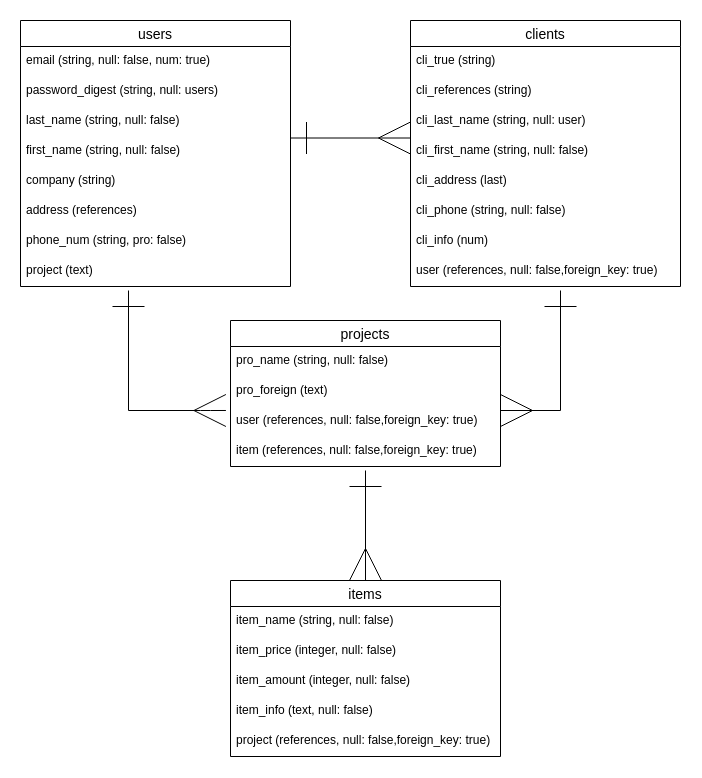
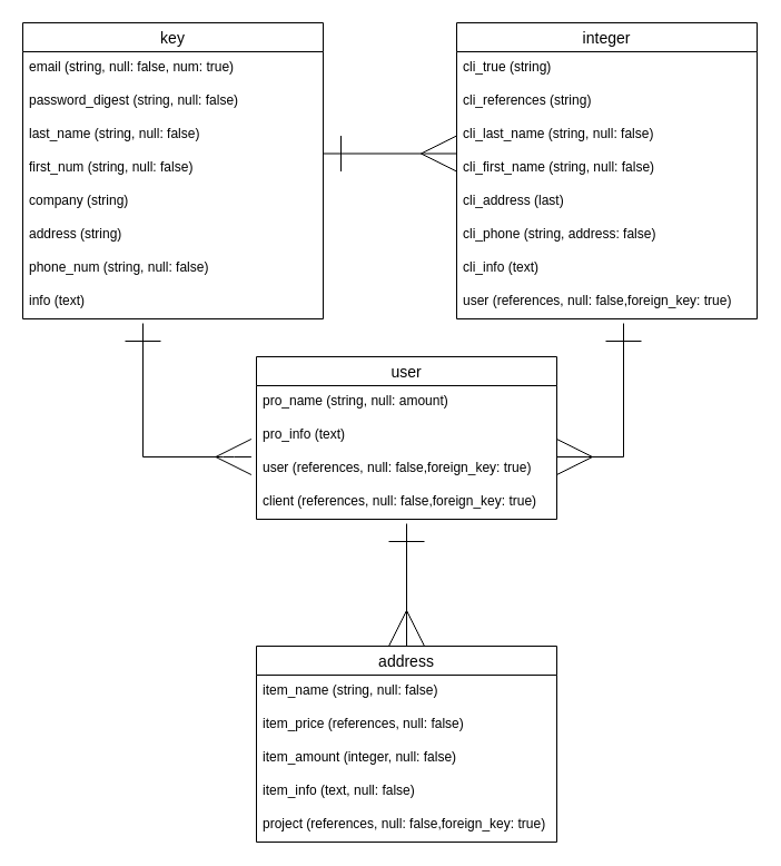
- <mxCell id="2" value="users" style="swimlane;fontStyle=0;childLayout=stackLayout;horizontal=1;startSize=26;horizontalStack=0;resizeParent=1;resizeParentMax=0;resizeLast=0;collapsible=1;marginBottom=0;align=center;fontSize=14;" parent="1" vertex="1"><mxGeometry x="20" y="20" width="270" height="266" as="geometry"><mxRectangle x="70" y="170" width="70" height="26" as="alternateBounds" /></mxGeometry></mxCell>
+ <mxCell id="2" value="key" style="swimlane;fontStyle=0;childLayout=stackLayout;horizontal=1;startSize=26;horizontalStack=0;resizeParent=1;resizeParentMax=0;resizeLast=0;collapsible=1;marginBottom=0;align=center;fontSize=14;" parent="1" vertex="1"><mxGeometry x="20" y="20" width="270" height="266" as="geometry"><mxRectangle x="70" y="170" width="70" height="26" as="alternateBounds" /></mxGeometry></mxCell>
- <mxCell id="11" value="clients" style="swimlane;fontStyle=0;childLayout=stackLayout;horizontal=1;startSize=26;horizontalStack=0;resizeParent=1;resizeParentMax=0;resizeLast=0;collapsible=1;marginBottom=0;align=center;fontSize=14;" parent="1" vertex="1"><mxGeometry x="410" y="20" width="270" height="266" as="geometry"><mxRectangle x="70" y="170" width="70" height="26" as="alternateBounds" /></mxGeometry></mxCell>
+ <mxCell id="11" value="integer" style="swimlane;fontStyle=0;childLayout=stackLayout;horizontal=1;startSize=26;horizontalStack=0;resizeParent=1;resizeParentMax=0;resizeLast=0;collapsible=1;marginBottom=0;align=center;fontSize=14;" parent="1" vertex="1"><mxGeometry x="410" y="20" width="270" height="266" as="geometry"><mxRectangle x="70" y="170" width="70" height="26" as="alternateBounds" /></mxGeometry></mxCell>
- <mxCell id="4" value="password_digest (string, null: users)" style="text;strokeColor=none;fillColor=none;spacingLeft=4;spacingRight=4;overflow=hidden;rotatable=0;points=[[0,0.5],[1,0.5]];portConstraint=eastwest;fontSize=12;" parent="2" vertex="1"><mxGeometry y="56" width="270" height="30" as="geometry" /></mxCell>
+ <mxCell id="4" value="password_digest (string, null: false)" style="text;strokeColor=none;fillColor=none;spacingLeft=4;spacingRight=4;overflow=hidden;rotatable=0;points=[[0,0.5],[1,0.5]];portConstraint=eastwest;fontSize=12;" parent="2" vertex="1"><mxGeometry y="56" width="270" height="30" as="geometry" /></mxCell>
- <mxCell id="14" value="cli_last_name (string, null: user)&#10;" style="text;strokeColor=none;fillColor=none;spacingLeft=4;spacingRight=4;overflow=hidden;rotatable=0;points=[[0,0.5],[1,0.5]];portConstraint=eastwest;fontSize=12;" parent="11" vertex="1"><mxGeometry y="86" width="270" height="30" as="geometry" /></mxCell>
+ <mxCell id="14" value="cli_last_name (string, null: false)&#10;" style="text;strokeColor=none;fillColor=none;spacingLeft=4;spacingRight=4;overflow=hidden;rotatable=0;points=[[0,0.5],[1,0.5]];portConstraint=eastwest;fontSize=12;" parent="11" vertex="1"><mxGeometry y="86" width="270" height="30" as="geometry" /></mxCell>
- <mxCell id="6" value="first_name (string, null: false)" style="text;strokeColor=none;fillColor=none;spacingLeft=4;spacingRight=4;overflow=hidden;rotatable=0;points=[[0,0.5],[1,0.5]];portConstraint=eastwest;fontSize=12;" parent="2" vertex="1"><mxGeometry y="116" width="270" height="30" as="geometry" /></mxCell>
+ <mxCell id="6" value="first_num (string, null: false)" style="text;strokeColor=none;fillColor=none;spacingLeft=4;spacingRight=4;overflow=hidden;rotatable=0;points=[[0,0.5],[1,0.5]];portConstraint=eastwest;fontSize=12;" parent="2" vertex="1"><mxGeometry y="116" width="270" height="30" as="geometry" /></mxCell>
- <mxCell id="8" value="address (references)" style="text;strokeColor=none;fillColor=none;spacingLeft=4;spacingRight=4;overflow=hidden;rotatable=0;points=[[0,0.5],[1,0.5]];portConstraint=eastwest;fontSize=12;" parent="2" vertex="1"><mxGeometry y="176" width="270" height="30" as="geometry" /></mxCell>
+ <mxCell id="8" value="address (string)" style="text;strokeColor=none;fillColor=none;spacingLeft=4;spacingRight=4;overflow=hidden;rotatable=0;points=[[0,0.5],[1,0.5]];portConstraint=eastwest;fontSize=12;" parent="2" vertex="1"><mxGeometry y="176" width="270" height="30" as="geometry" /></mxCell>
- <mxCell id="17" value="cli_phone (string, null: false)" style="text;strokeColor=none;fillColor=none;spacingLeft=4;spacingRight=4;overflow=hidden;rotatable=0;points=[[0,0.5],[1,0.5]];portConstraint=eastwest;fontSize=12;" parent="11" vertex="1"><mxGeometry y="176" width="270" height="30" as="geometry" /></mxCell>
+ <mxCell id="17" value="cli_phone (string, address: false)" style="text;strokeColor=none;fillColor=none;spacingLeft=4;spacingRight=4;overflow=hidden;rotatable=0;points=[[0,0.5],[1,0.5]];portConstraint=eastwest;fontSize=12;" parent="11" vertex="1"><mxGeometry y="176" width="270" height="30" as="geometry" /></mxCell>
- <mxCell id="9" value="phone_num (string, pro: false)" style="text;strokeColor=none;fillColor=none;spacingLeft=4;spacingRight=4;overflow=hidden;rotatable=0;points=[[0,0.5],[1,0.5]];portConstraint=eastwest;fontSize=12;" parent="2" vertex="1"><mxGeometry y="206" width="270" height="30" as="geometry" /></mxCell>
+ <mxCell id="9" value="phone_num (string, null: false)" style="text;strokeColor=none;fillColor=none;spacingLeft=4;spacingRight=4;overflow=hidden;rotatable=0;points=[[0,0.5],[1,0.5]];portConstraint=eastwest;fontSize=12;" parent="2" vertex="1"><mxGeometry y="206" width="270" height="30" as="geometry" /></mxCell>
- <mxCell id="18" value="cli_info (num)" style="text;strokeColor=none;fillColor=none;spacingLeft=4;spacingRight=4;overflow=hidden;rotatable=0;points=[[0,0.5],[1,0.5]];portConstraint=eastwest;fontSize=12;" parent="11" vertex="1"><mxGeometry y="206" width="270" height="30" as="geometry" /></mxCell>
+ <mxCell id="18" value="cli_info (text)" style="text;strokeColor=none;fillColor=none;spacingLeft=4;spacingRight=4;overflow=hidden;rotatable=0;points=[[0,0.5],[1,0.5]];portConstraint=eastwest;fontSize=12;" parent="11" vertex="1"><mxGeometry y="206" width="270" height="30" as="geometry" /></mxCell>
- <mxCell id="10" value="project (text)" style="text;strokeColor=none;fillColor=none;spacingLeft=4;spacingRight=4;overflow=hidden;rotatable=0;points=[[0,0.5],[1,0.5]];portConstraint=eastwest;fontSize=12;" parent="2" vertex="1"><mxGeometry y="236" width="270" height="30" as="geometry" /></mxCell>
+ <mxCell id="10" value="info (text)" style="text;strokeColor=none;fillColor=none;spacingLeft=4;spacingRight=4;overflow=hidden;rotatable=0;points=[[0,0.5],[1,0.5]];portConstraint=eastwest;fontSize=12;" parent="2" vertex="1"><mxGeometry y="236" width="270" height="30" as="geometry" /></mxCell>
- <mxCell id="21" value="projects" style="swimlane;fontStyle=0;childLayout=stackLayout;horizontal=1;startSize=26;horizontalStack=0;resizeParent=1;resizeParentMax=0;resizeLast=0;collapsible=1;marginBottom=0;align=center;fontSize=14;" parent="1" vertex="1"><mxGeometry x="230" y="320" width="270" height="146" as="geometry"><mxRectangle x="70" y="170" width="70" height="26" as="alternateBounds" /></mxGeometry></mxCell>
+ <mxCell id="21" value="user" style="swimlane;fontStyle=0;childLayout=stackLayout;horizontal=1;startSize=26;horizontalStack=0;resizeParent=1;resizeParentMax=0;resizeLast=0;collapsible=1;marginBottom=0;align=center;fontSize=14;" parent="1" vertex="1"><mxGeometry x="230" y="320" width="270" height="146" as="geometry"><mxRectangle x="70" y="170" width="70" height="26" as="alternateBounds" /></mxGeometry></mxCell>
- <mxCell id="22" value="pro_name (string, null: false)" style="text;strokeColor=none;fillColor=none;spacingLeft=4;spacingRight=4;overflow=hidden;rotatable=0;points=[[0,0.5],[1,0.5]];portConstraint=eastwest;fontSize=12;" parent="21" vertex="1"><mxGeometry y="26" width="270" height="30" as="geometry" /></mxCell>
+ <mxCell id="22" value="pro_name (string, null: amount)" style="text;strokeColor=none;fillColor=none;spacingLeft=4;spacingRight=4;overflow=hidden;rotatable=0;points=[[0,0.5],[1,0.5]];portConstraint=eastwest;fontSize=12;" parent="21" vertex="1"><mxGeometry y="26" width="270" height="30" as="geometry" /></mxCell>
- <mxCell id="23" value="pro_foreign (text)" style="text;strokeColor=none;fillColor=none;spacingLeft=4;spacingRight=4;overflow=hidden;rotatable=0;points=[[0,0.5],[1,0.5]];portConstraint=eastwest;fontSize=12;" parent="21" vertex="1"><mxGeometry y="56" width="270" height="30" as="geometry" /></mxCell>
+ <mxCell id="23" value="pro_info (text)" style="text;strokeColor=none;fillColor=none;spacingLeft=4;spacingRight=4;overflow=hidden;rotatable=0;points=[[0,0.5],[1,0.5]];portConstraint=eastwest;fontSize=12;" parent="21" vertex="1"><mxGeometry y="56" width="270" height="30" as="geometry" /></mxCell>
- <mxCell id="25" value="item (references, null: false,foreign_key: true)" style="text;strokeColor=none;fillColor=none;spacingLeft=4;spacingRight=4;overflow=hidden;rotatable=0;points=[[0,0.5],[1,0.5]];portConstraint=eastwest;fontSize=12;" parent="21" vertex="1"><mxGeometry y="116" width="270" height="30" as="geometry" /></mxCell>
+ <mxCell id="25" value="client (references, null: false,foreign_key: true)" style="text;strokeColor=none;fillColor=none;spacingLeft=4;spacingRight=4;overflow=hidden;rotatable=0;points=[[0,0.5],[1,0.5]];portConstraint=eastwest;fontSize=12;" parent="21" vertex="1"><mxGeometry y="116" width="270" height="30" as="geometry" /></mxCell>
- <mxCell id="28" value="items" style="swimlane;fontStyle=0;childLayout=stackLayout;horizontal=1;startSize=26;horizontalStack=0;resizeParent=1;resizeParentMax=0;resizeLast=0;collapsible=1;marginBottom=0;align=center;fontSize=14;" parent="1" vertex="1"><mxGeometry x="230" y="580" width="270" height="176" as="geometry"><mxRectangle x="70" y="170" width="70" height="26" as="alternateBounds" /></mxGeometry></mxCell>
+ <mxCell id="28" value="address" style="swimlane;fontStyle=0;childLayout=stackLayout;horizontal=1;startSize=26;horizontalStack=0;resizeParent=1;resizeParentMax=0;resizeLast=0;collapsible=1;marginBottom=0;align=center;fontSize=14;" parent="1" vertex="1"><mxGeometry x="230" y="580" width="270" height="176" as="geometry"><mxRectangle x="70" y="170" width="70" height="26" as="alternateBounds" /></mxGeometry></mxCell>
- <mxCell id="30" value="item_price (integer, null: false)" style="text;strokeColor=none;fillColor=none;spacingLeft=4;spacingRight=4;overflow=hidden;rotatable=0;points=[[0,0.5],[1,0.5]];portConstraint=eastwest;fontSize=12;" parent="28" vertex="1"><mxGeometry y="56" width="270" height="30" as="geometry" /></mxCell>
+ <mxCell id="30" value="item_price (references, null: false)" style="text;strokeColor=none;fillColor=none;spacingLeft=4;spacingRight=4;overflow=hidden;rotatable=0;points=[[0,0.5],[1,0.5]];portConstraint=eastwest;fontSize=12;" parent="28" vertex="1"><mxGeometry y="56" width="270" height="30" as="geometry" /></mxCell>
